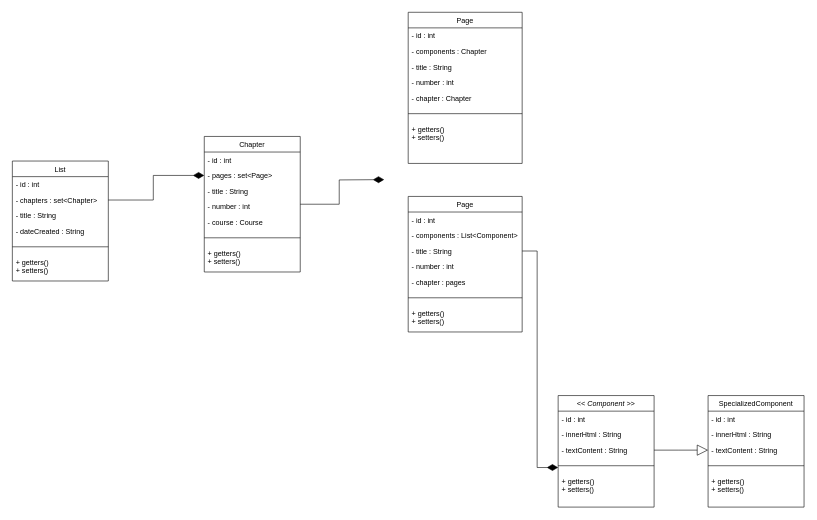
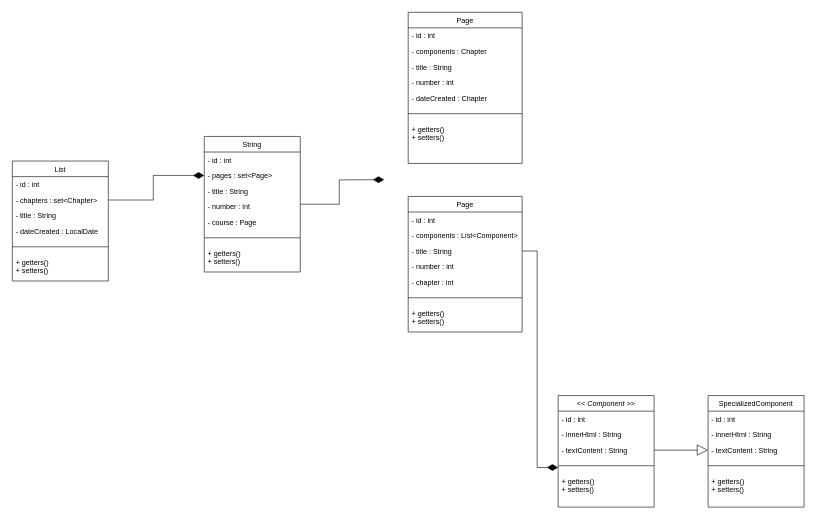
- <mxCell id="46" value="- chapter : Chapter" style="text;align=left;verticalAlign=top;spacingLeft=4;spacingRight=4;overflow=hidden;rotatable=0;points=[[0,0.5],[1,0.5]];portConstraint=eastwest;rounded=0;shadow=0;html=0;" vertex="1" parent="41"><mxGeometry y="130" width="190" height="26" as="geometry" /></mxCell>
+ <mxCell id="46" value="- dateCreated : Chapter" style="text;align=left;verticalAlign=top;spacingLeft=4;spacingRight=4;overflow=hidden;rotatable=0;points=[[0,0.5],[1,0.5]];portConstraint=eastwest;rounded=0;shadow=0;html=0;" vertex="1" parent="41"><mxGeometry y="130" width="190" height="26" as="geometry" /></mxCell>
- <mxCell id="10" value="Chapter" style="swimlane;fontStyle=0;align=center;verticalAlign=top;childLayout=stackLayout;horizontal=1;startSize=26;horizontalStack=0;resizeParent=1;resizeLast=0;collapsible=1;marginBottom=0;rounded=0;shadow=0;strokeWidth=1;" parent="1" vertex="1"><mxGeometry x="340" y="227" width="160" height="226" as="geometry"><mxRectangle x="230" y="140" width="160" height="26" as="alternateBounds" /></mxGeometry></mxCell>
+ <mxCell id="10" value="String" style="swimlane;fontStyle=0;align=center;verticalAlign=top;childLayout=stackLayout;horizontal=1;startSize=26;horizontalStack=0;resizeParent=1;resizeLast=0;collapsible=1;marginBottom=0;rounded=0;shadow=0;strokeWidth=1;" parent="1" vertex="1"><mxGeometry x="340" y="227" width="160" height="226" as="geometry"><mxRectangle x="230" y="140" width="160" height="26" as="alternateBounds" /></mxGeometry></mxCell>
- <mxCell id="15" value="- course : Course" style="text;align=left;verticalAlign=top;spacingLeft=4;spacingRight=4;overflow=hidden;rotatable=0;points=[[0,0.5],[1,0.5]];portConstraint=eastwest;rounded=0;shadow=0;html=0;" parent="10" vertex="1"><mxGeometry y="130" width="160" height="26" as="geometry" /></mxCell>
+ <mxCell id="15" value="- course : Page" style="text;align=left;verticalAlign=top;spacingLeft=4;spacingRight=4;overflow=hidden;rotatable=0;points=[[0,0.5],[1,0.5]];portConstraint=eastwest;rounded=0;shadow=0;html=0;" parent="10" vertex="1"><mxGeometry y="130" width="160" height="26" as="geometry" /></mxCell>
- <mxCell id="6" value="- dateCreated : String" style="text;align=left;verticalAlign=top;spacingLeft=4;spacingRight=4;overflow=hidden;rotatable=0;points=[[0,0.5],[1,0.5]];portConstraint=eastwest;rounded=0;shadow=0;html=0;" parent="2" vertex="1"><mxGeometry y="104" width="160" height="26" as="geometry" /></mxCell>
+ <mxCell id="6" value="- dateCreated : LocalDate" style="text;align=left;verticalAlign=top;spacingLeft=4;spacingRight=4;overflow=hidden;rotatable=0;points=[[0,0.5],[1,0.5]];portConstraint=eastwest;rounded=0;shadow=0;html=0;" parent="2" vertex="1"><mxGeometry y="104" width="160" height="26" as="geometry" /></mxCell>
- <mxCell id="24" value="- chapter : pages" style="text;align=left;verticalAlign=top;spacingLeft=4;spacingRight=4;overflow=hidden;rotatable=0;points=[[0,0.5],[1,0.5]];portConstraint=eastwest;rounded=0;shadow=0;html=0;" parent="19" vertex="1"><mxGeometry y="130" width="190" height="26" as="geometry" /></mxCell>
+ <mxCell id="24" value="- chapter : int" style="text;align=left;verticalAlign=top;spacingLeft=4;spacingRight=4;overflow=hidden;rotatable=0;points=[[0,0.5],[1,0.5]];portConstraint=eastwest;rounded=0;shadow=0;html=0;" parent="19" vertex="1"><mxGeometry y="130" width="190" height="26" as="geometry" /></mxCell>
